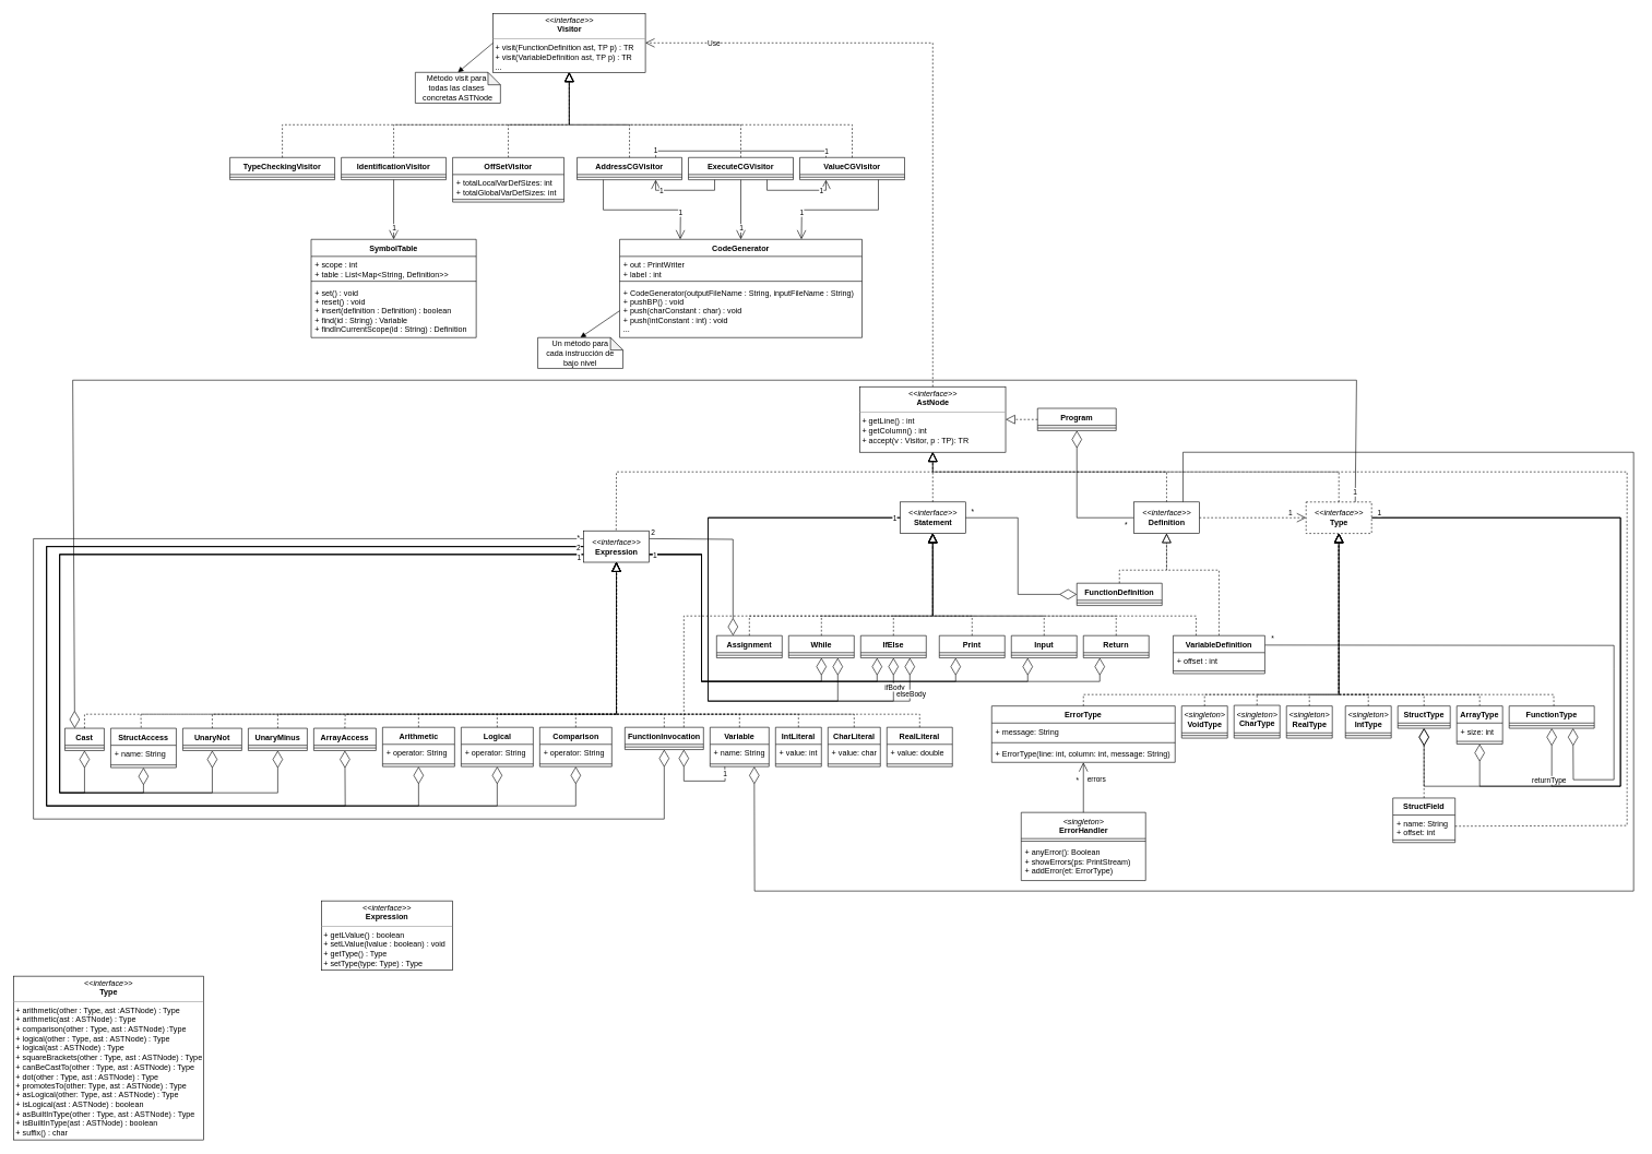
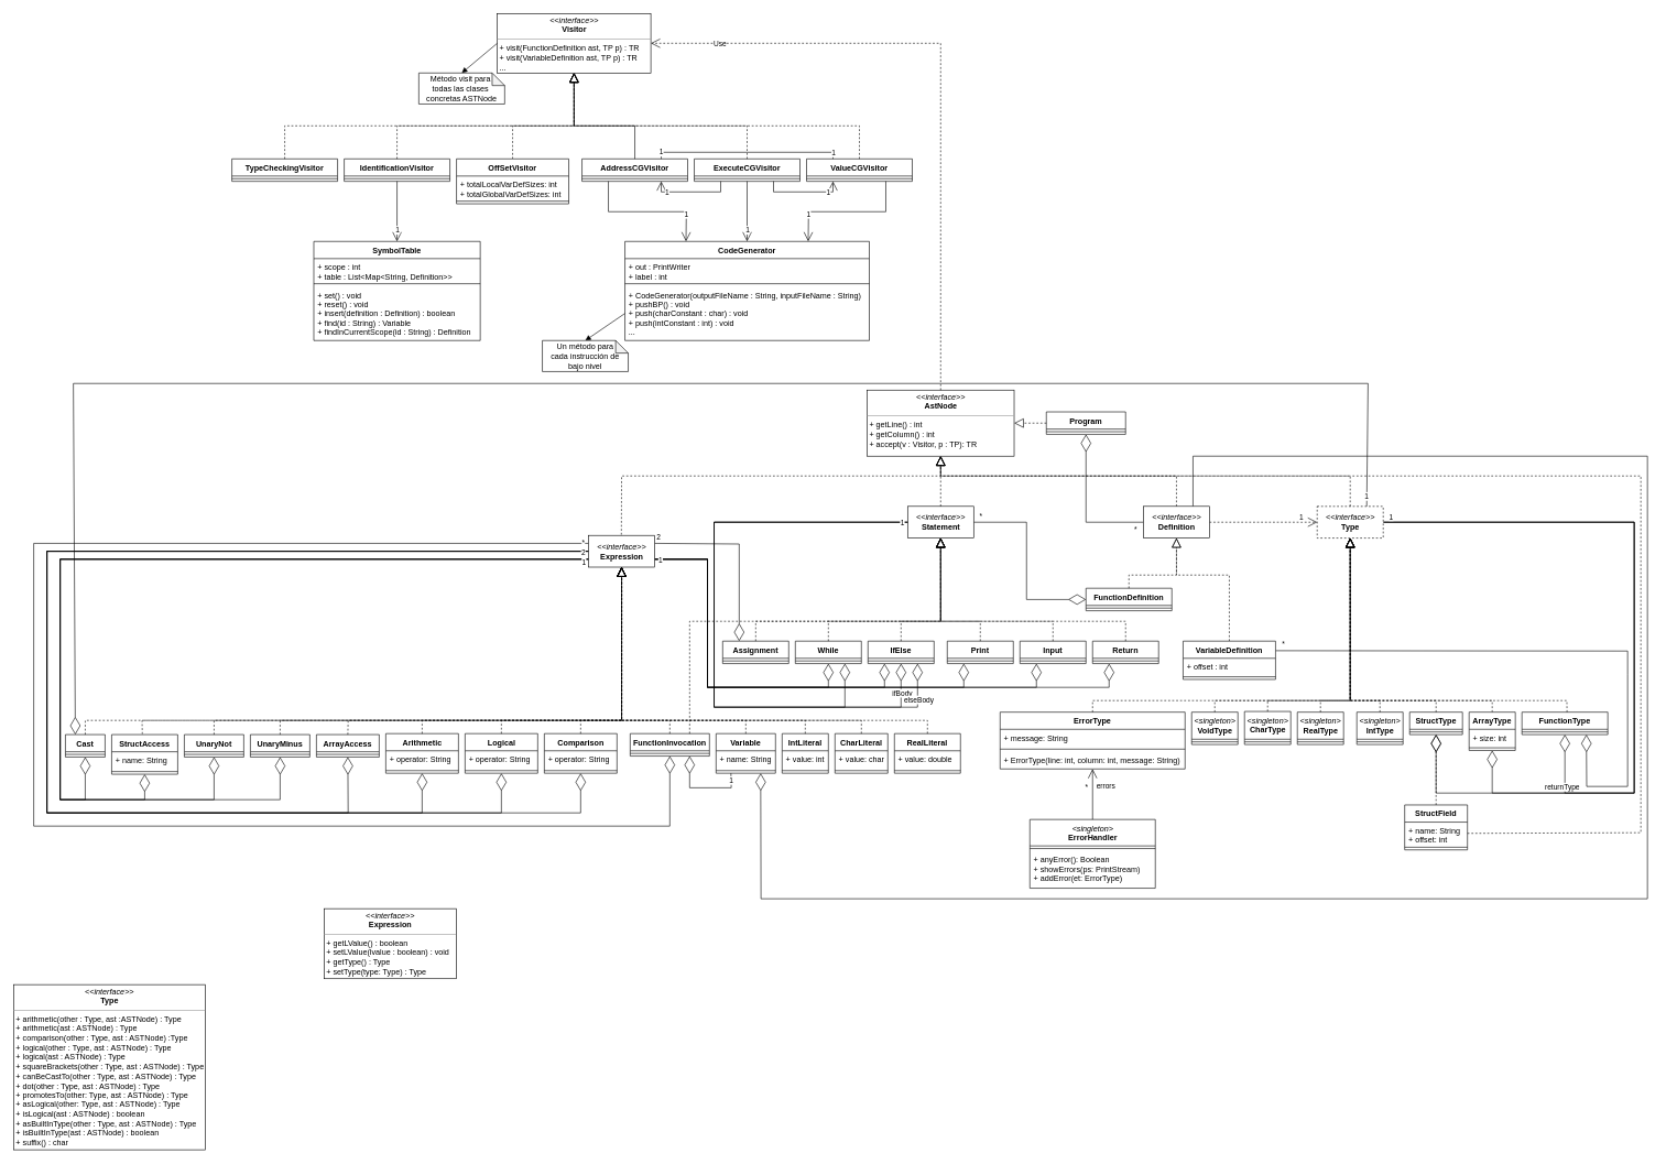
- <mxCell id="199" value="" style="endArrow=block;dashed=1;endFill=0;endSize=12;html=1;rounded=0;entryX=0.5;entryY=1;entryDx=0;entryDy=0;exitX=0.5;exitY=0;exitDx=0;exitDy=0;" edge="1" parent="1" source="192" target="164"><mxGeometry width="160" relative="1" as="geometry"><mxPoint x="840" y="180" as="sourcePoint" /><mxPoint x="1000" y="180" as="targetPoint" /><Array as="points"><mxPoint x="960" y="190" /><mxPoint x="868" y="190" /></Array></mxGeometry></mxCell>
+ <mxCell id="199" value="" style="endArrow=block;dashed=0;endFill=0;endSize=12;html=1;rounded=0;entryX=0.5;entryY=1;entryDx=0;entryDy=0;exitX=0.5;exitY=0;exitDx=0;exitDy=0;" edge="1" parent="1" source="192" target="164"><mxGeometry width="160" relative="1" as="geometry"><mxPoint x="840" y="180" as="sourcePoint" /><mxPoint x="1000" y="180" as="targetPoint" /><Array as="points"><mxPoint x="960" y="190" /><mxPoint x="868" y="190" /></Array></mxGeometry></mxCell>
- <mxCell id="108" value="" style="endArrow=block;dashed=1;endFill=0;endSize=12;html=1;rounded=0;entryX=0.5;entryY=1;entryDx=0;entryDy=0;exitX=0.25;exitY=0;exitDx=0;exitDy=0;" parent="1" source="176" target="46" edge="1"><mxGeometry width="160" relative="1" as="geometry"><mxPoint x="1825.5" y="970" as="sourcePoint" /><mxPoint x="1453" y="844" as="targetPoint" /><Array as="points"><mxPoint x="1825" y="940" /><mxPoint x="1423" y="940" /></Array></mxGeometry></mxCell>
